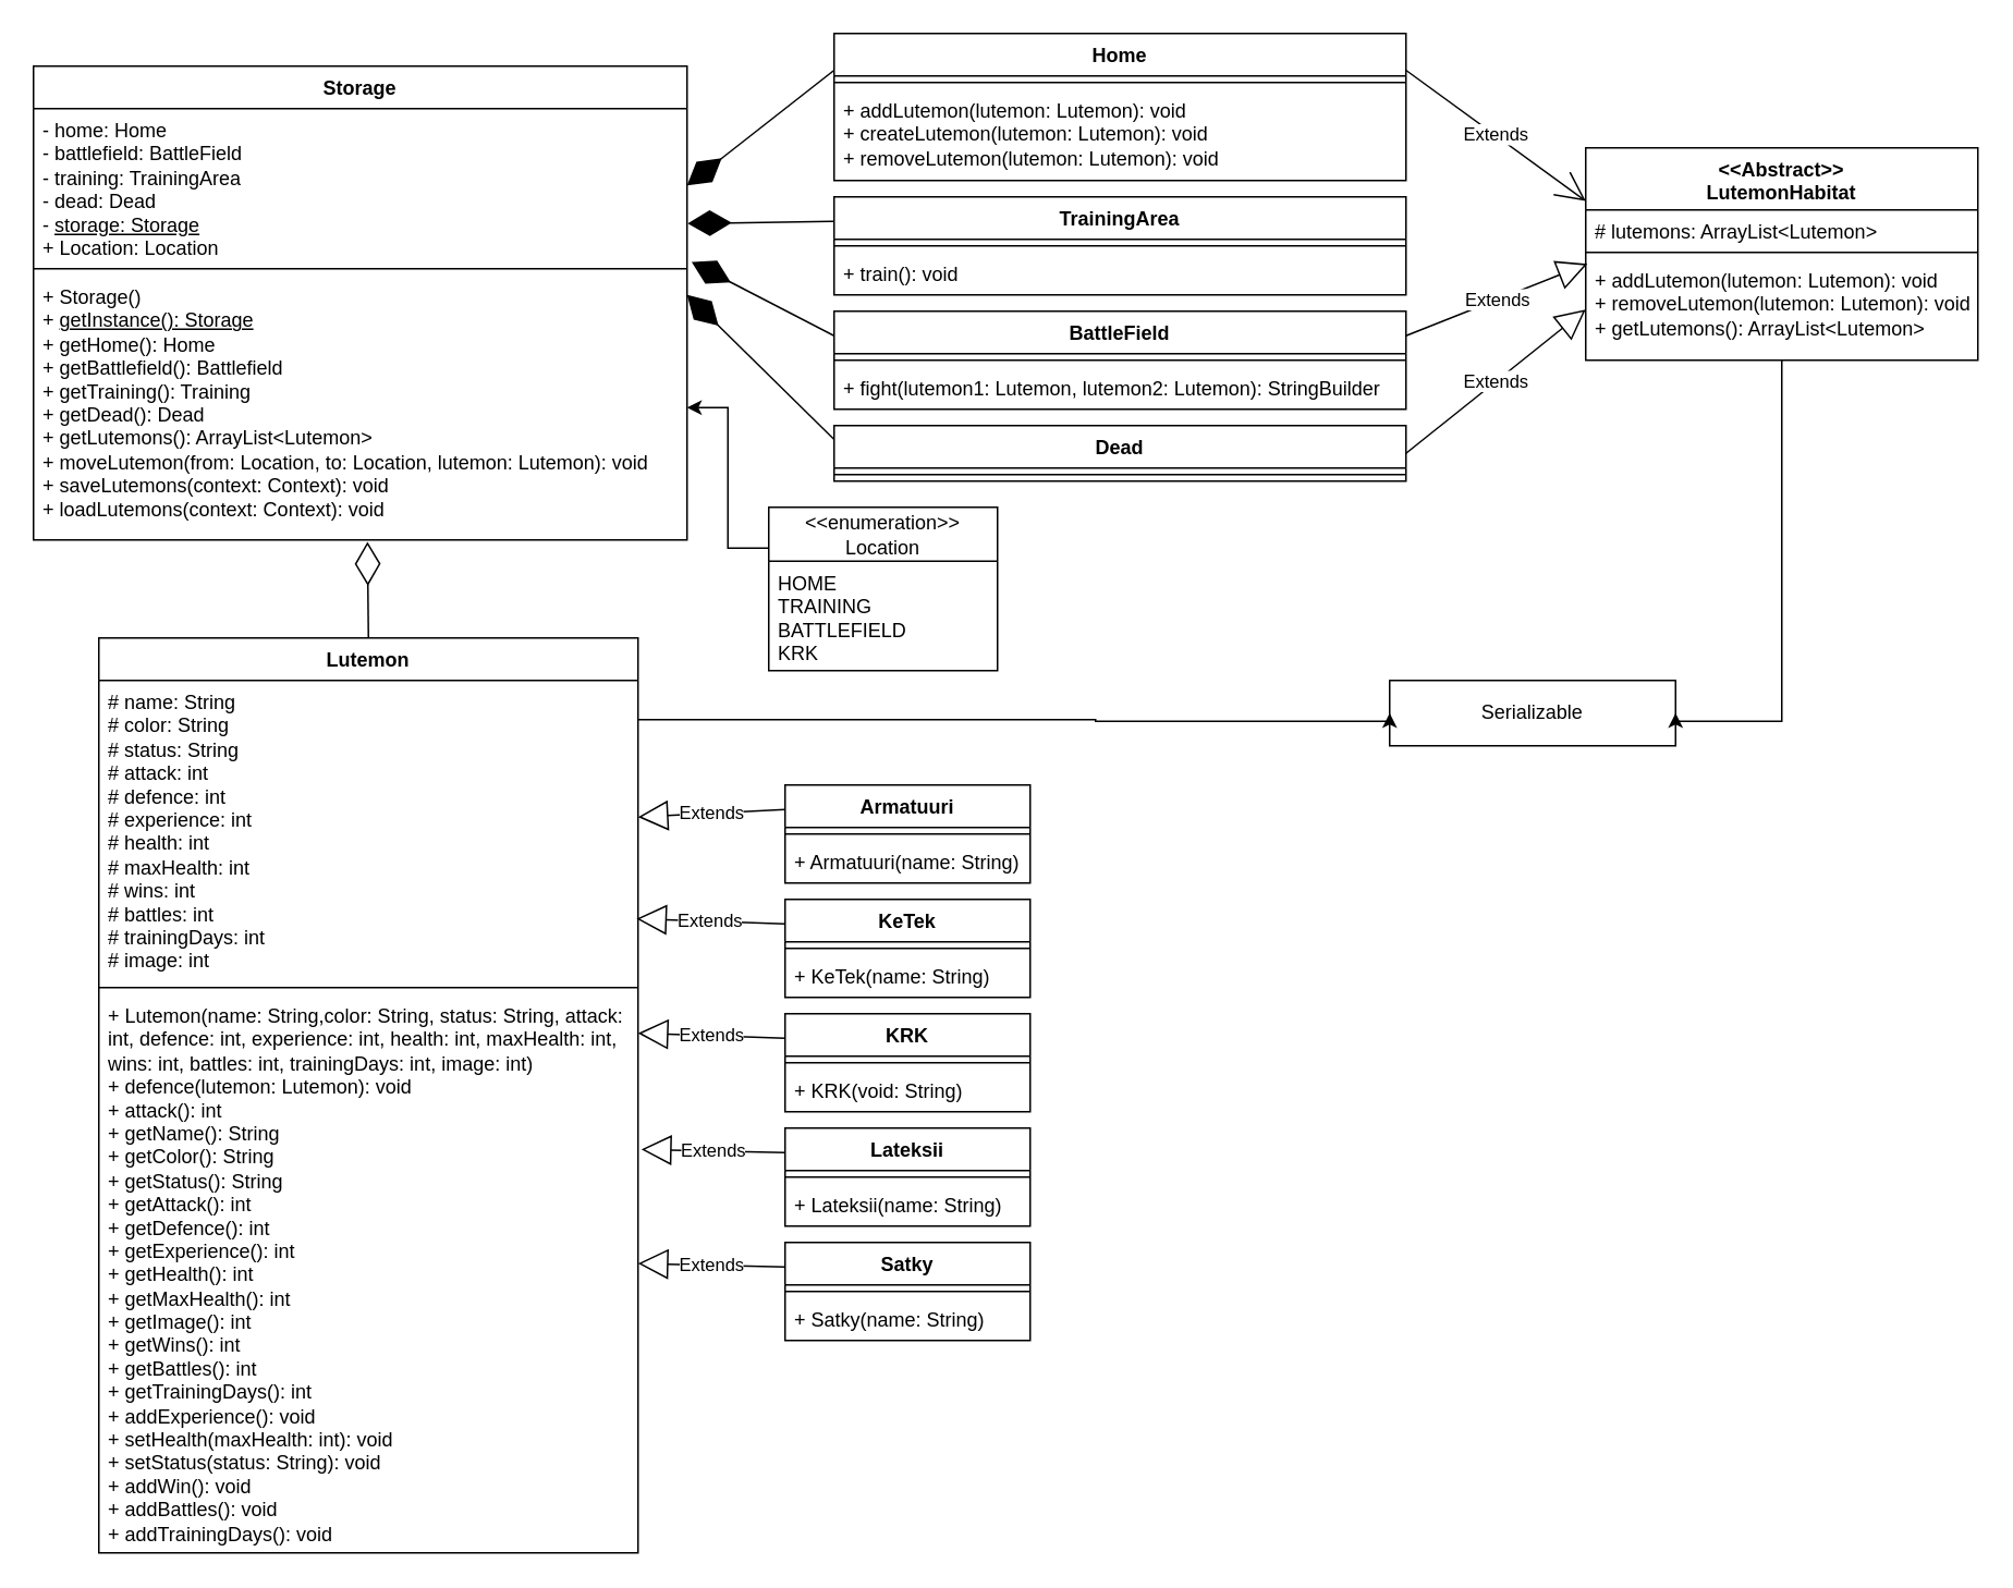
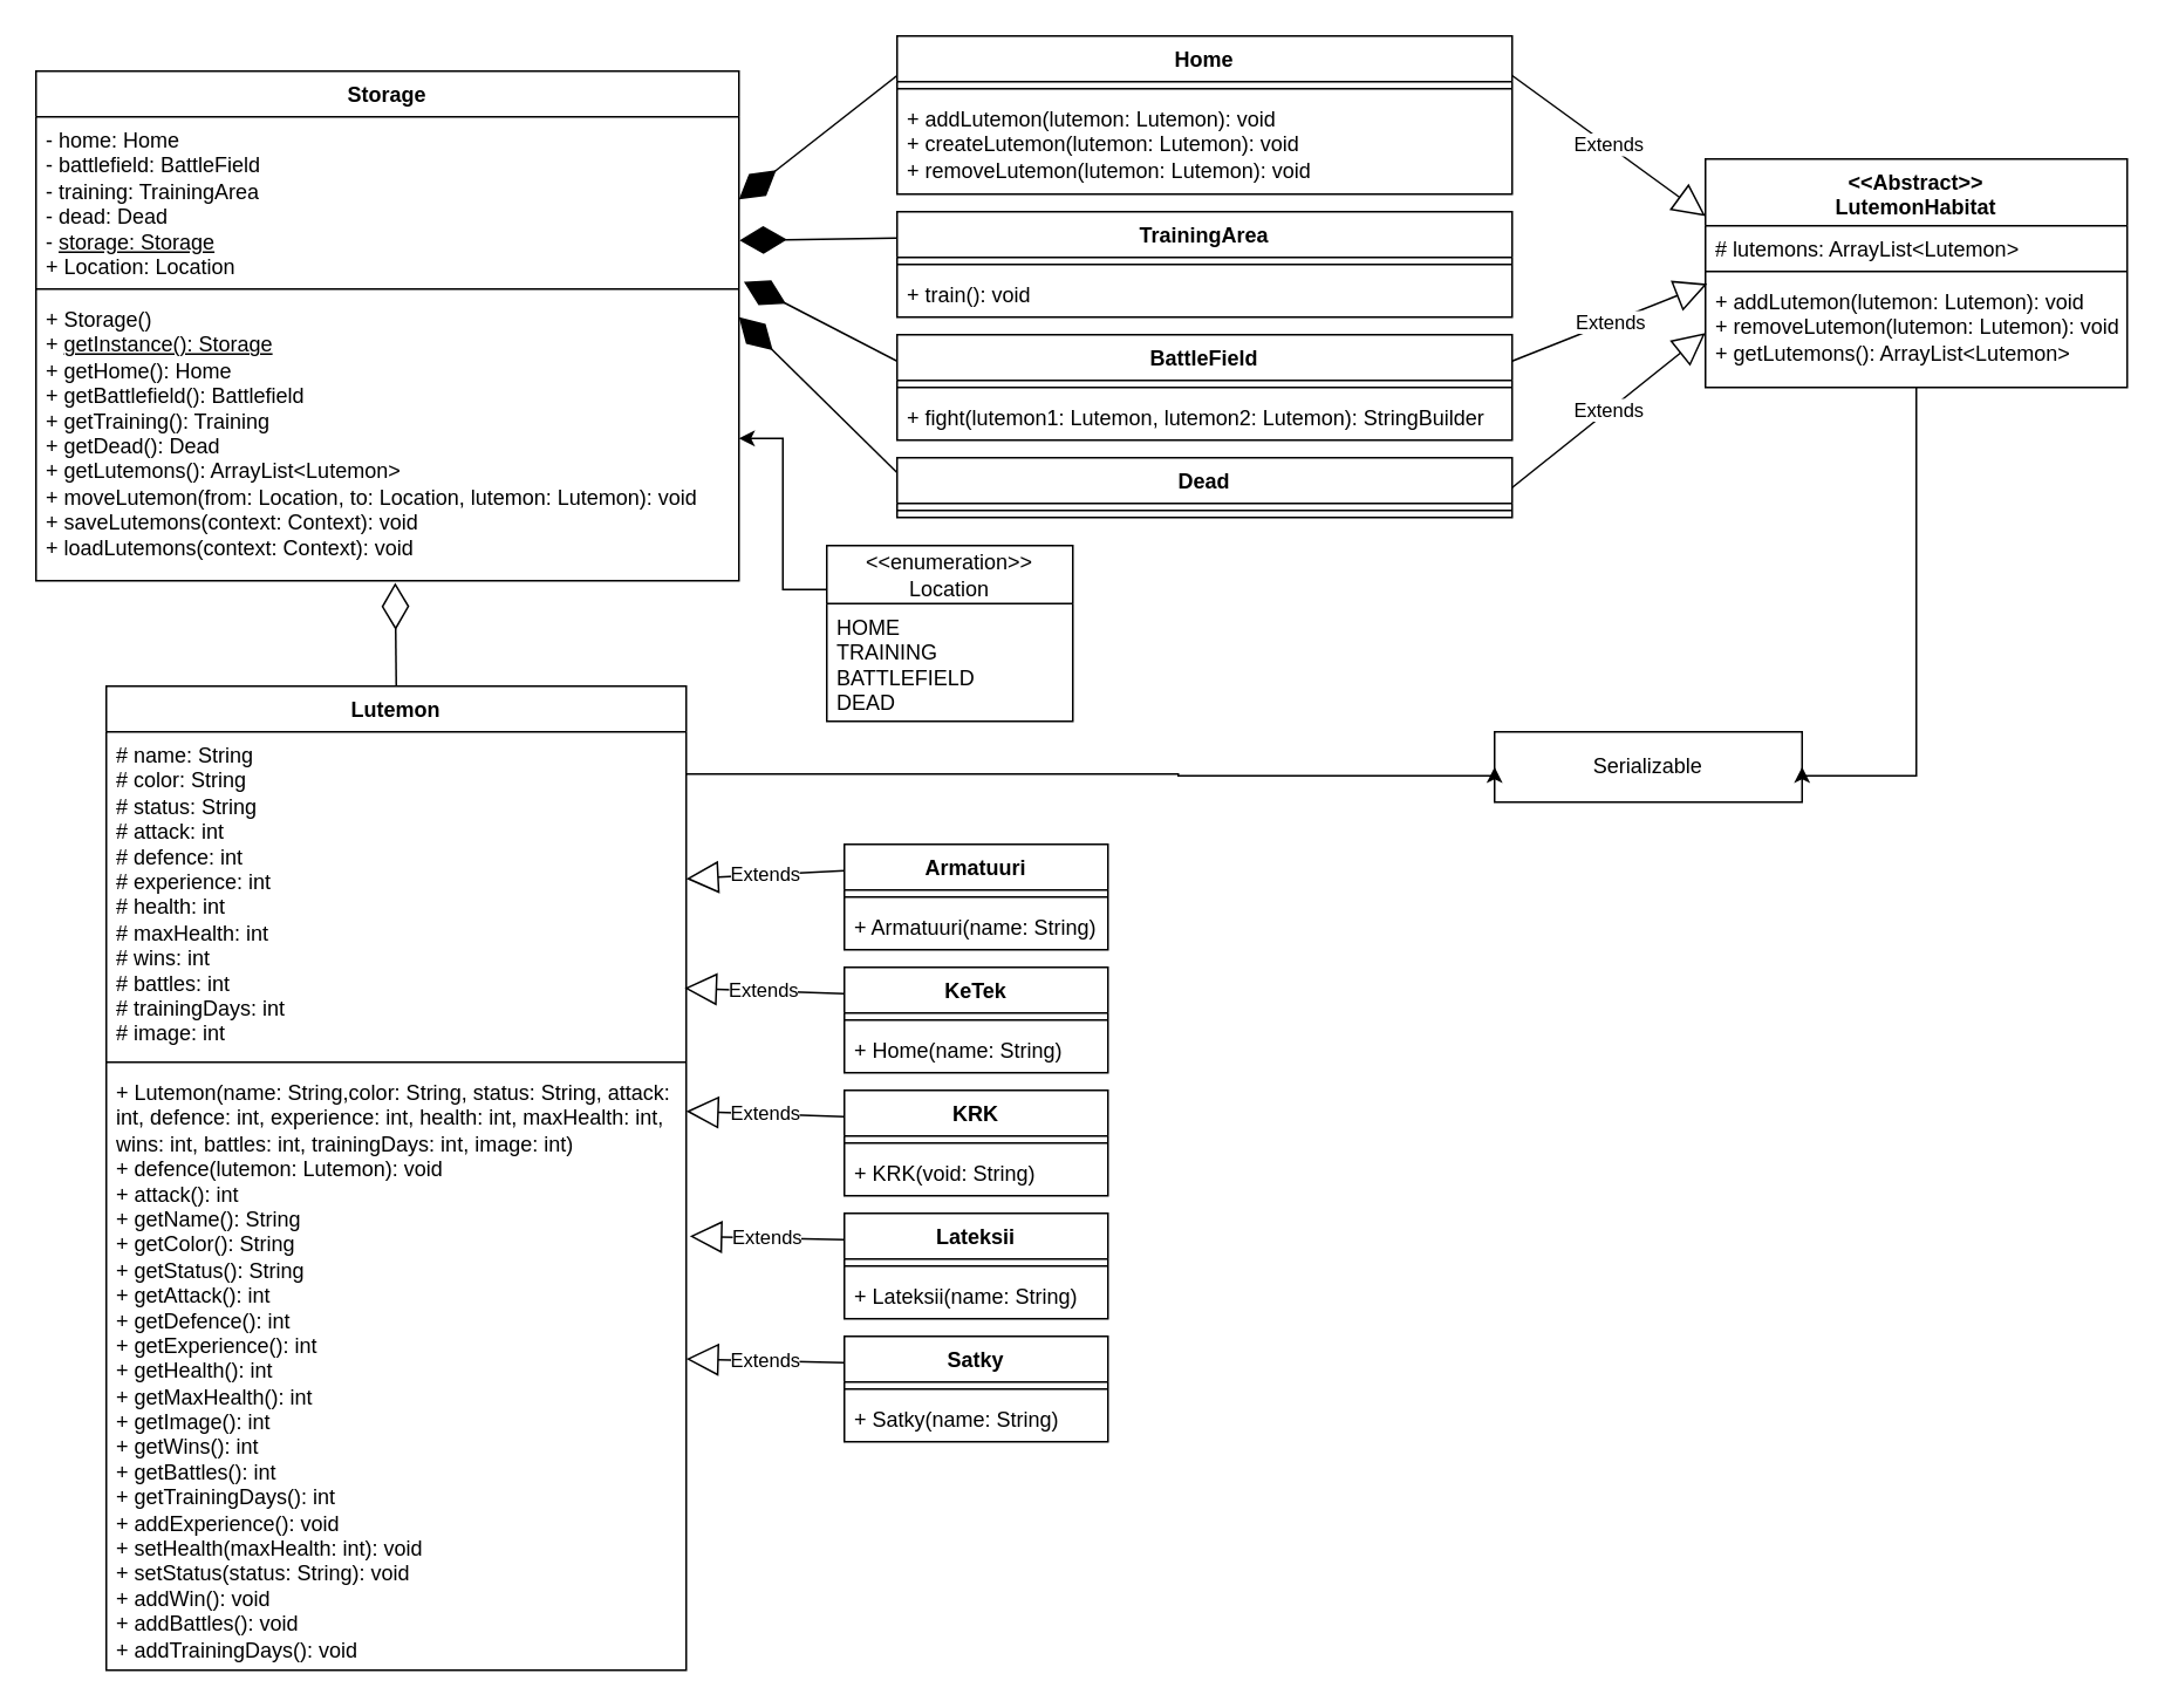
- <mxCell id="52" value="Extends" style="endArrow=open;endSize=16;endFill=0;html=1;rounded=0;exitX=1;exitY=0.25;exitDx=0;exitDy=0;entryX=0;entryY=0.25;entryDx=0;entryDy=0;" edge="1" parent="1" source="25" target="21"><mxGeometry width="160" relative="1" as="geometry"><mxPoint x="910" y="250" as="sourcePoint" /><mxPoint x="1070" y="250" as="targetPoint" /></mxGeometry></mxCell>
+ <mxCell id="52" value="Extends" style="endArrow=block;endSize=16;endFill=0;html=1;rounded=0;exitX=1;exitY=0.25;exitDx=0;exitDy=0;entryX=0;entryY=0.25;entryDx=0;entryDy=0;" edge="1" parent="1" source="25" target="21"><mxGeometry width="160" relative="1" as="geometry"><mxPoint x="910" y="250" as="sourcePoint" /><mxPoint x="1070" y="250" as="targetPoint" /></mxGeometry></mxCell>
- <mxCell id="42" value="&lt;div&gt;HOME&lt;/div&gt;&lt;div&gt;TRAINING&lt;/div&gt;&lt;div&gt;BATTLEFIELD&lt;/div&gt;&lt;div&gt;KRK&lt;br&gt;&lt;/div&gt;" style="text;strokeColor=none;fillColor=none;align=left;verticalAlign=top;spacingLeft=4;spacingRight=4;overflow=hidden;rotatable=0;points=[[0,0.5],[1,0.5]];portConstraint=eastwest;whiteSpace=wrap;html=1;" vertex="1" parent="41"><mxGeometry y="33" width="140" height="67" as="geometry" /></mxCell>
+ <mxCell id="42" value="&lt;div&gt;HOME&lt;/div&gt;&lt;div&gt;TRAINING&lt;/div&gt;&lt;div&gt;BATTLEFIELD&lt;/div&gt;&lt;div&gt;DEAD&lt;br&gt;&lt;/div&gt;" style="text;strokeColor=none;fillColor=none;align=left;verticalAlign=top;spacingLeft=4;spacingRight=4;overflow=hidden;rotatable=0;points=[[0,0.5],[1,0.5]];portConstraint=eastwest;whiteSpace=wrap;html=1;" vertex="1" parent="41"><mxGeometry y="33" width="140" height="67" as="geometry" /></mxCell>
- <mxCell id="11" value="+ KeTek(name: String)" style="text;strokeColor=none;fillColor=none;align=left;verticalAlign=top;spacingLeft=4;spacingRight=4;overflow=hidden;rotatable=0;points=[[0,0.5],[1,0.5]];portConstraint=eastwest;whiteSpace=wrap;html=1;" vertex="1" parent="9"><mxGeometry y="34" width="150" height="26" as="geometry" /></mxCell>
+ <mxCell id="11" value="+ Home(name: String)" style="text;strokeColor=none;fillColor=none;align=left;verticalAlign=top;spacingLeft=4;spacingRight=4;overflow=hidden;rotatable=0;points=[[0,0.5],[1,0.5]];portConstraint=eastwest;whiteSpace=wrap;html=1;" vertex="1" parent="9"><mxGeometry y="34" width="150" height="26" as="geometry" /></mxCell>
